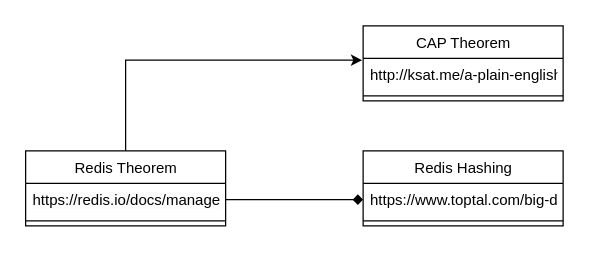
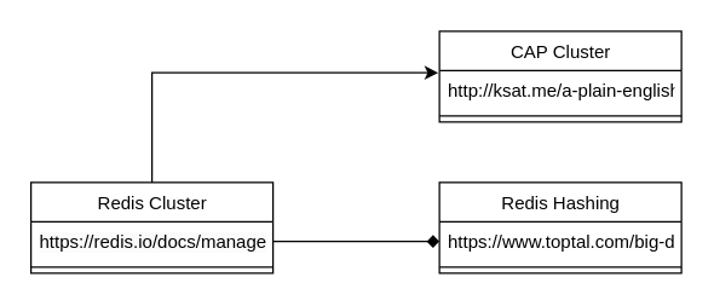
- <mxCell id="9" value="&lt;span style=&quot;font-weight: 400;&quot;&gt;CAP Theorem&lt;/span&gt;" style="swimlane;fontStyle=1;align=center;verticalAlign=top;childLayout=stackLayout;horizontal=1;startSize=26;horizontalStack=0;resizeParent=1;resizeParentMax=0;resizeLast=0;collapsible=1;marginBottom=0;html=1;" parent="1" vertex="1"><mxGeometry x="290" y="20" width="160" height="60" as="geometry" /></mxCell>
+ <mxCell id="9" value="&lt;span style=&quot;font-weight: 400;&quot;&gt;CAP Cluster&lt;/span&gt;" style="swimlane;fontStyle=1;align=center;verticalAlign=top;childLayout=stackLayout;horizontal=1;startSize=26;horizontalStack=0;resizeParent=1;resizeParentMax=0;resizeLast=0;collapsible=1;marginBottom=0;html=1;" parent="1" vertex="1"><mxGeometry x="290" y="20" width="160" height="60" as="geometry" /></mxCell>
- <mxCell id="3" value="&lt;span style=&quot;font-weight: 400;&quot;&gt;Redis Theorem&lt;/span&gt;" style="swimlane;fontStyle=1;align=center;verticalAlign=top;childLayout=stackLayout;horizontal=1;startSize=26;horizontalStack=0;resizeParent=1;resizeParentMax=0;resizeLast=0;collapsible=1;marginBottom=0;html=1;" parent="1" vertex="1"><mxGeometry x="20" y="120" width="160" height="60" as="geometry" /></mxCell>
+ <mxCell id="3" value="&lt;span style=&quot;font-weight: 400;&quot;&gt;Redis Cluster&lt;/span&gt;" style="swimlane;fontStyle=1;align=center;verticalAlign=top;childLayout=stackLayout;horizontal=1;startSize=26;horizontalStack=0;resizeParent=1;resizeParentMax=0;resizeLast=0;collapsible=1;marginBottom=0;html=1;" parent="1" vertex="1"><mxGeometry x="20" y="120" width="160" height="60" as="geometry" /></mxCell>
- <mxCell id="4" value="&lt;meta charset=&quot;utf-8&quot;&gt;&lt;span style=&quot;color: rgb(0, 0, 0); font-family: Helvetica; font-size: 12px; font-style: normal; font-variant-ligatures: normal; font-variant-caps: normal; font-weight: 400; letter-spacing: normal; orphans: 2; text-align: left; text-indent: 0px; text-transform: none; widows: 2; word-spacing: 0px; -webkit-text-stroke-width: 0px; background-color: rgb(251, 251, 251); text-decoration-thickness: initial; text-decoration-style: initial; text-decoration-color: initial; float: none; display: inline !important;&quot;&gt;https://redis.io/docs/management/scaling/&lt;/span&gt;" style="text;strokeColor=none;fillColor=none;align=left;verticalAlign=top;spacingLeft=4;spacingRight=4;overflow=hidden;rotatable=0;points=[[0,0.5],[1,0.5]];portConstraint=eastwest;html=1;" parent="3" vertex="1"><mxGeometry y="26" width="160" height="26" as="geometry" /></mxCell>
+ <mxCell id="4" value="&lt;meta charset=&quot;utf-8&quot;&gt;&lt;span style=&quot;color: rgb(0, 0, 0); font-family: Helvetica; font-size: 12px; font-style: normal; font-variant-ligatures: normal; font-variant-caps: normal; font-weight: 400; letter-spacing: normal; orphans: 2; text-align: left; text-indent: 0px; text-transform: none; widows: 2; word-spacing: 0px; -webkit-text-stroke-width: 0px; background-color: rgb(251, 251, 251); text-decoration-thickness: initial; text-decoration-style: initial; text-decoration-color: initial; float: none; display: inline !important;&quot;&gt;https://redis.io/docs/management/data/&lt;/span&gt;" style="text;strokeColor=none;fillColor=none;align=left;verticalAlign=top;spacingLeft=4;spacingRight=4;overflow=hidden;rotatable=0;points=[[0,0.5],[1,0.5]];portConstraint=eastwest;html=1;" parent="3" vertex="1"><mxGeometry y="26" width="160" height="26" as="geometry" /></mxCell>
